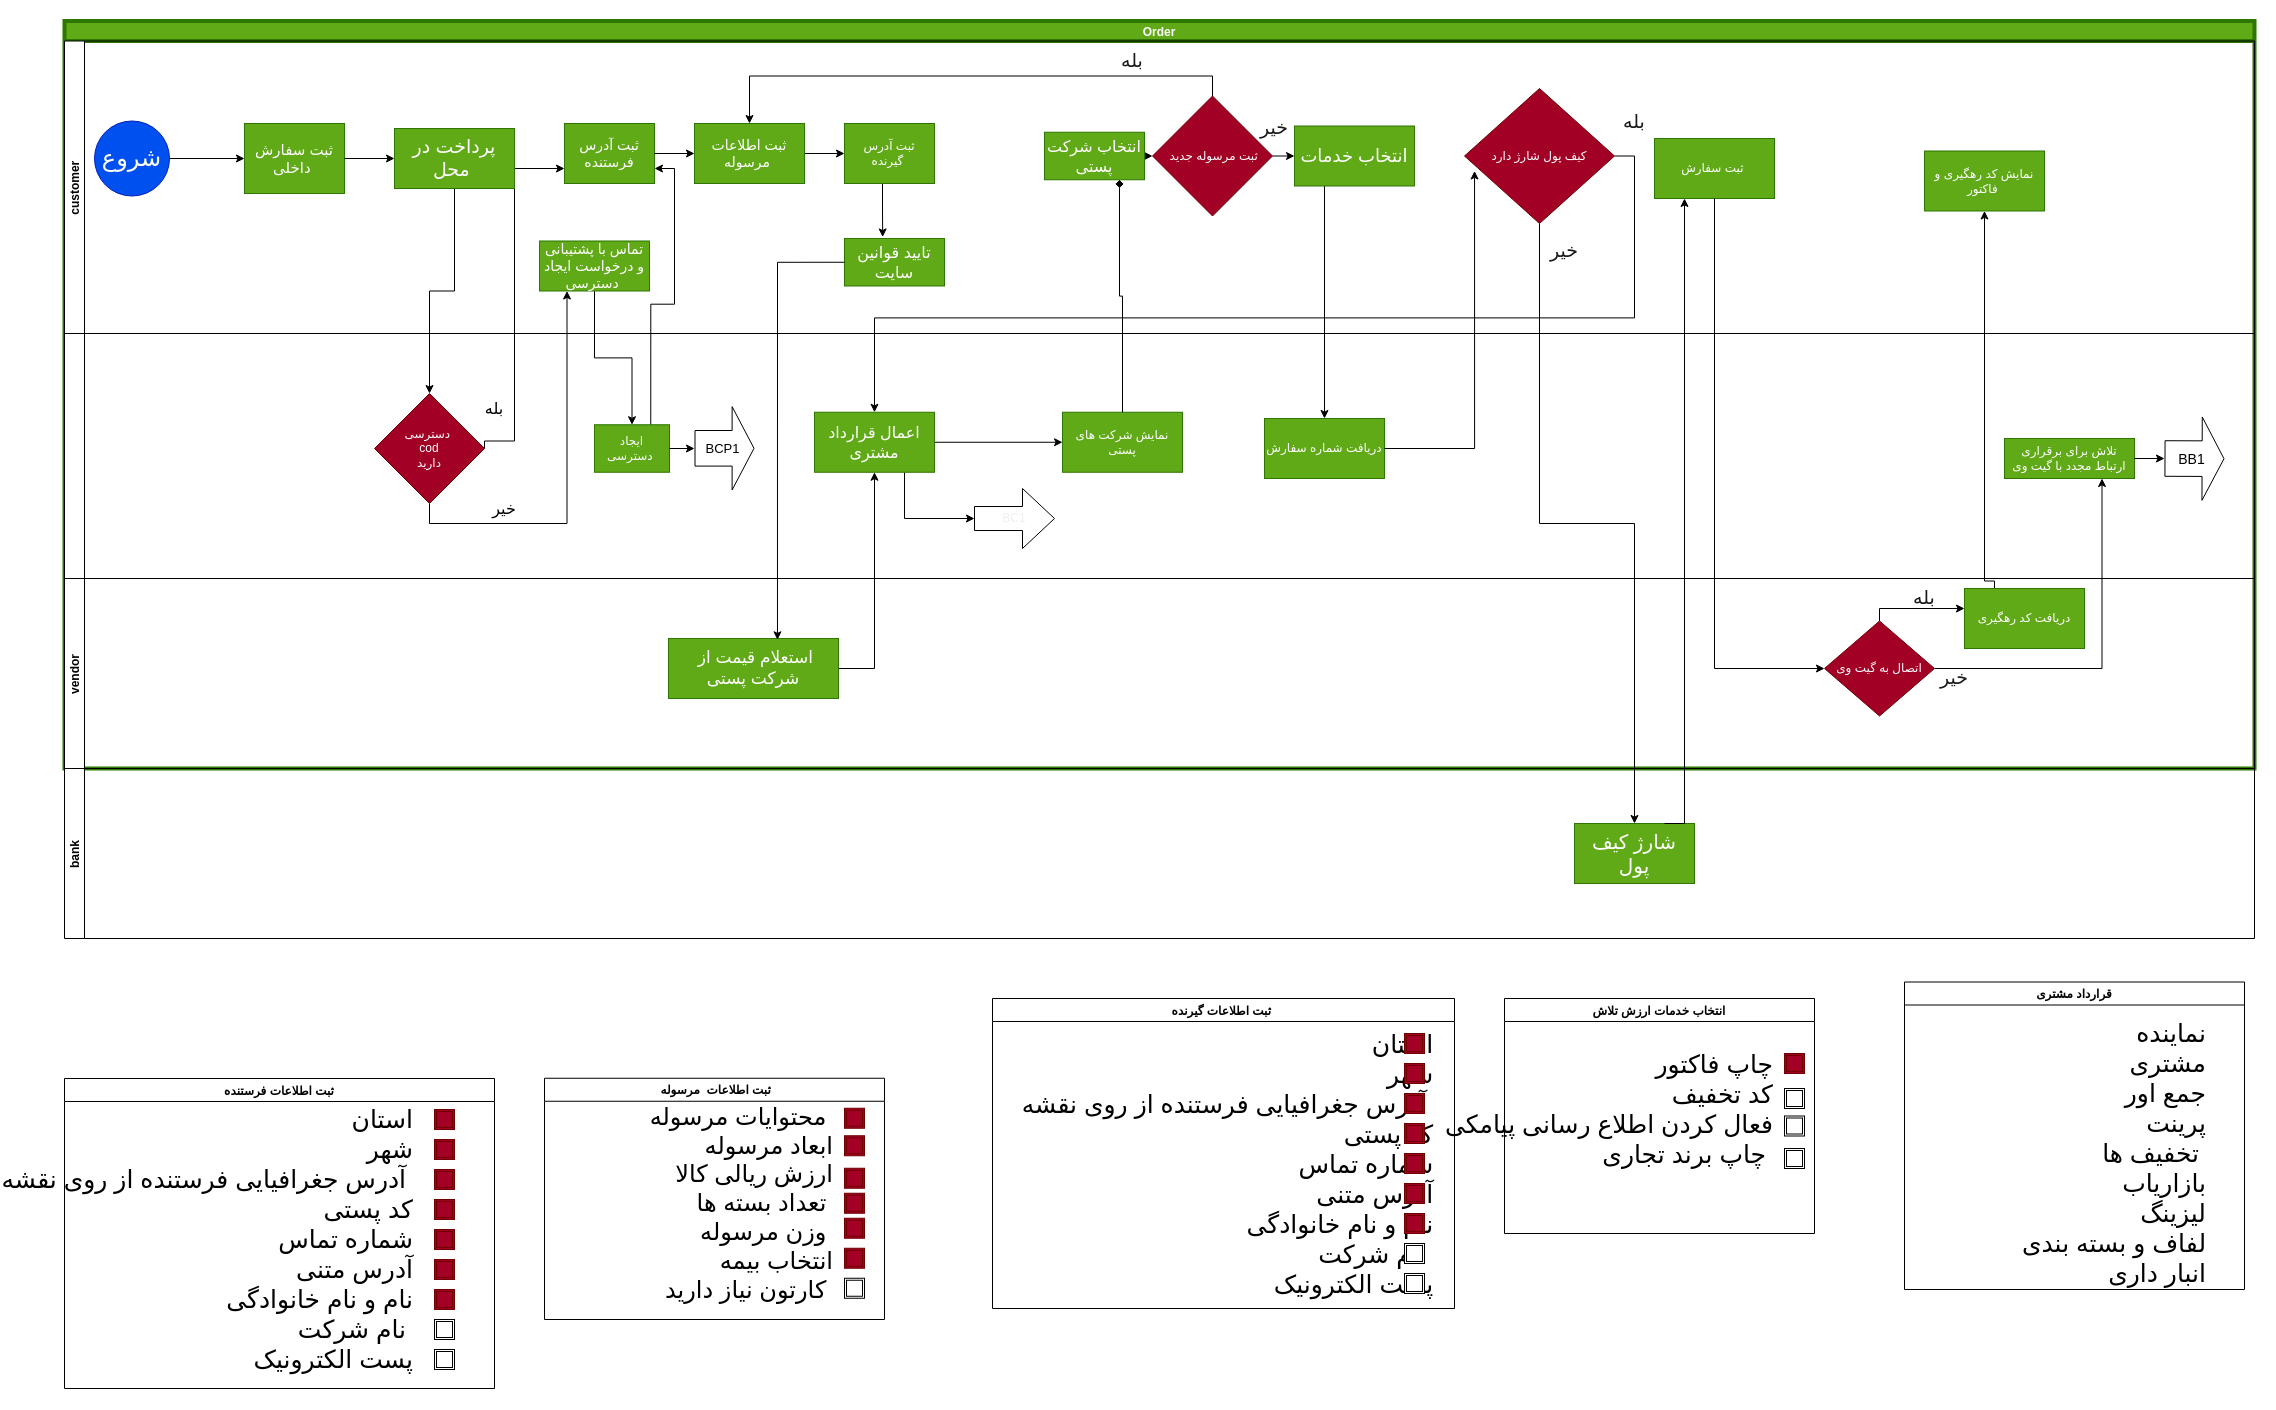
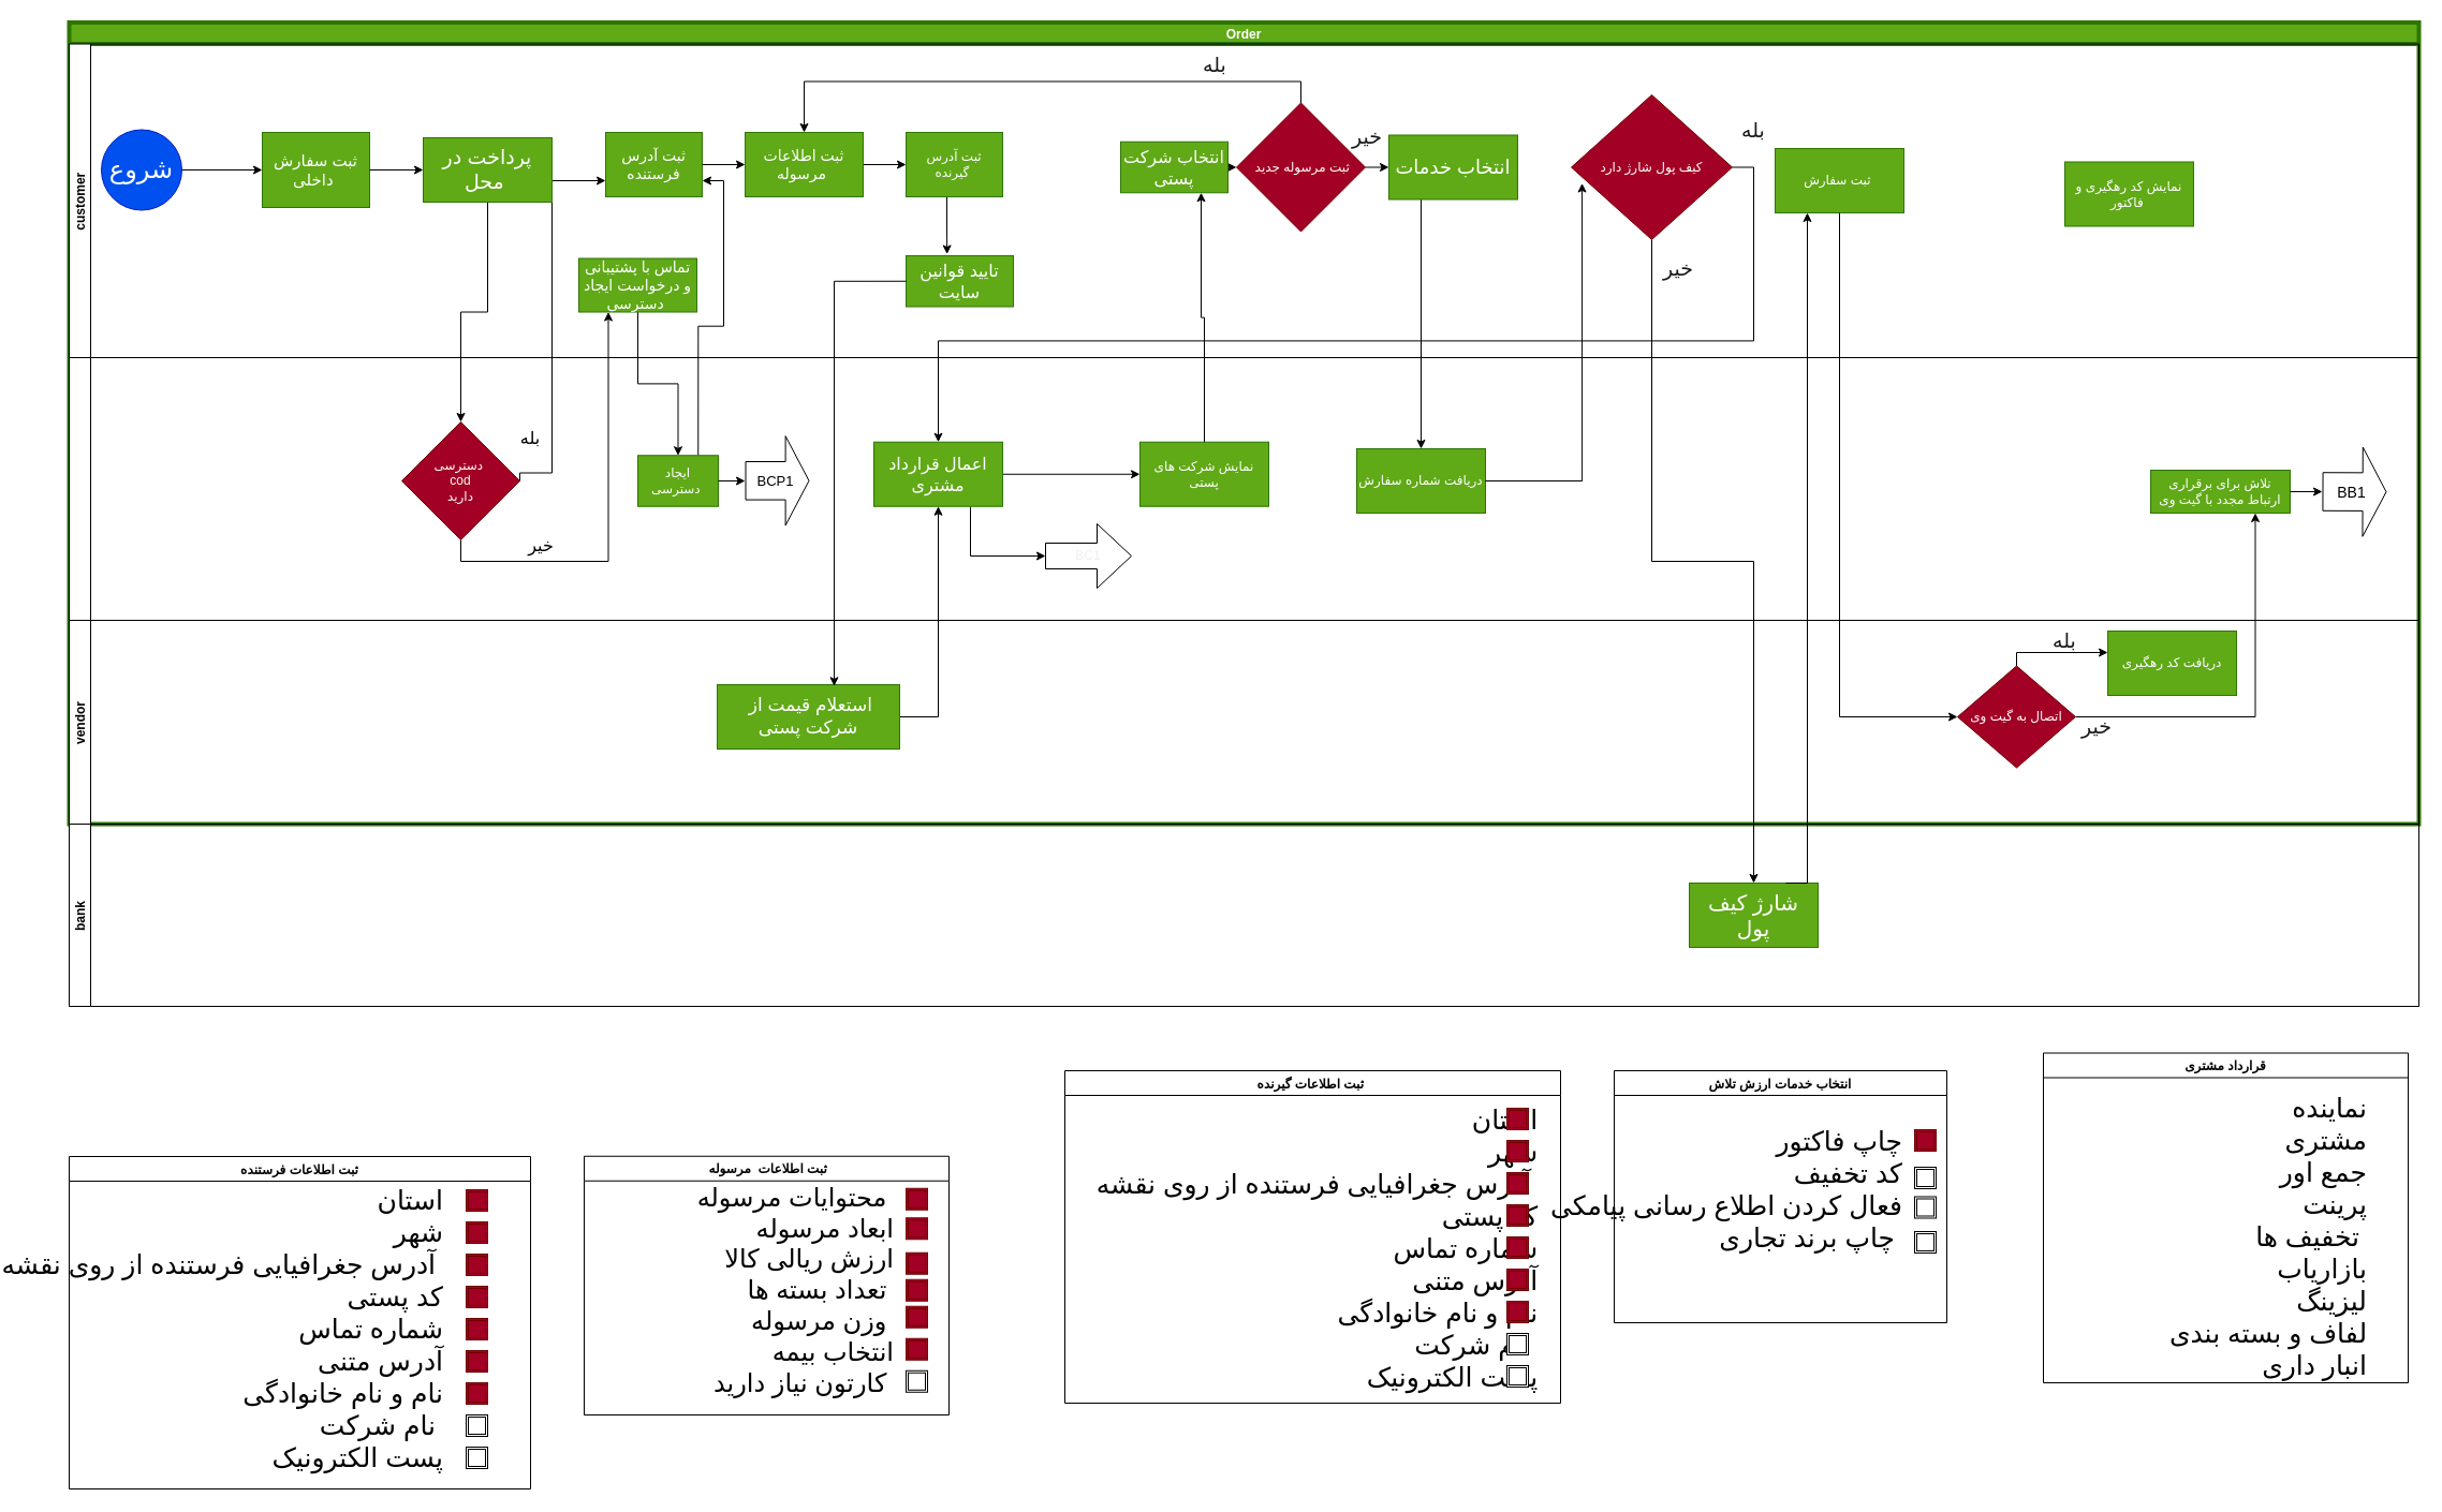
- <mxCell id="65" style="edgeStyle=orthogonalEdgeStyle;rounded=0;orthogonalLoop=1;jettySize=auto;html=1;exitX=0.5;exitY=0;exitDx=0;exitDy=0;entryX=0.75;entryY=1;entryDx=0;entryDy=0;fontColor=#000000;endArrow=diamond;" parent="2" source="45" target="21" edge="1"><mxGeometry relative="1" as="geometry" /></mxCell>
+ <mxCell id="65" style="edgeStyle=orthogonalEdgeStyle;rounded=0;orthogonalLoop=1;jettySize=auto;html=1;exitX=0.5;exitY=0;exitDx=0;exitDy=0;entryX=0.75;entryY=1;entryDx=0;entryDy=0;fontColor=#000000;" parent="2" source="45" target="21" edge="1"><mxGeometry relative="1" as="geometry" /></mxCell>
- <mxCell id="6" style="edgeStyle=orthogonalEdgeStyle;rounded=0;orthogonalLoop=1;jettySize=auto;html=1;exitX=0.25;exitY=0;exitDx=0;exitDy=0;" parent="2" source="61" target="23" edge="1"><mxGeometry relative="1" as="geometry"><Array as="points"><mxPoint x="1920" y="560" /></Array></mxGeometry></mxCell>
